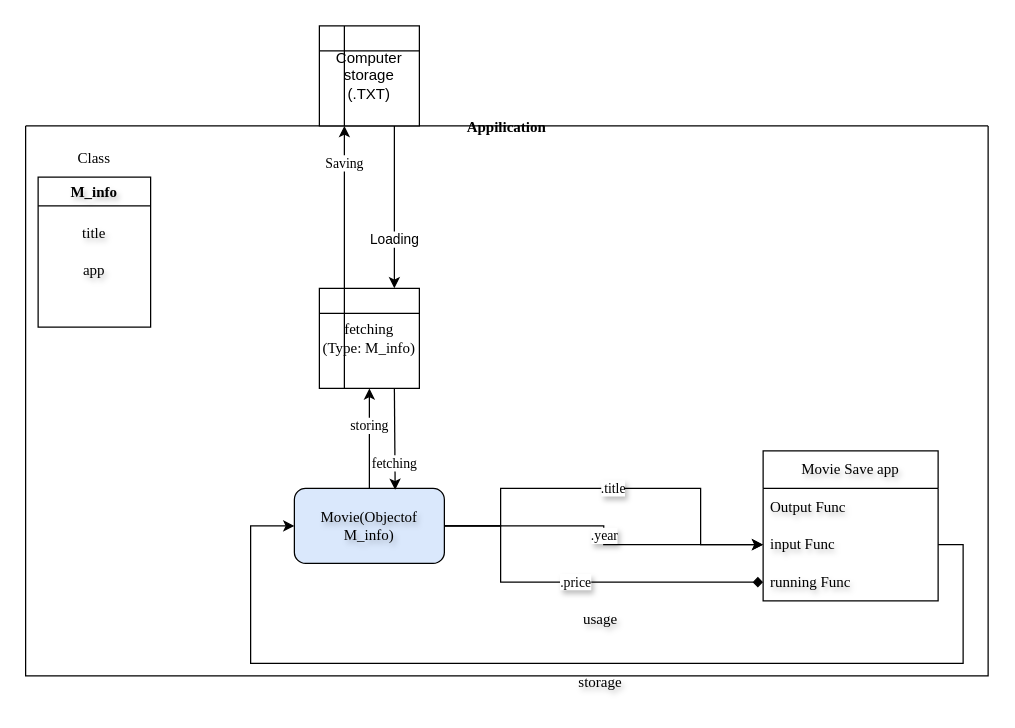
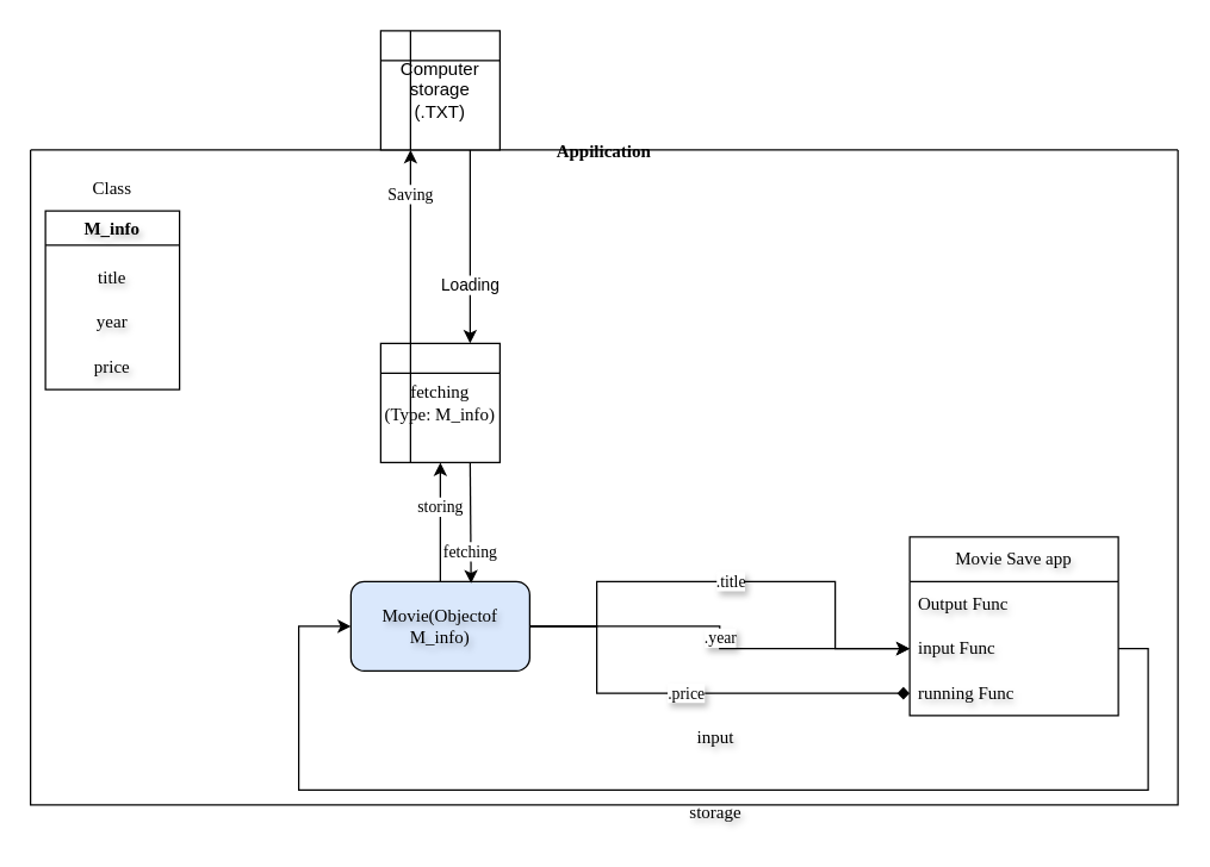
- <mxCell id="20" value="app" style="text;html=1;align=center;verticalAlign=middle;whiteSpace=wrap;rounded=0;fontFamily=Lucida Console;textShadow=1;" parent="16" vertex="1"><mxGeometry y="90" width="90" height="30" as="geometry" /></mxCell>
+ <mxCell id="20" value="year" style="text;html=1;align=center;verticalAlign=middle;whiteSpace=wrap;rounded=0;fontFamily=Lucida Console;textShadow=1;" parent="16" vertex="1"><mxGeometry y="90" width="90" height="30" as="geometry" /></mxCell>
+ <mxCell id="21" value="price" style="text;html=1;align=center;verticalAlign=middle;whiteSpace=wrap;rounded=0;fontFamily=Lucida Console;textShadow=1;" parent="16" vertex="1"><mxGeometry y="120" width="90" height="30" as="geometry" /></mxCell>
- <mxCell id="6" value="usage" style="text;html=1;align=center;verticalAlign=middle;whiteSpace=wrap;rounded=0;fontFamily=Lucida Console;textShadow=1;" parent="1" vertex="1"><mxGeometry x="450" y="480" width="60" height="30" as="geometry" /></mxCell>
+ <mxCell id="6" value="input" style="text;html=1;align=center;verticalAlign=middle;whiteSpace=wrap;rounded=0;fontFamily=Lucida Console;textShadow=1;" parent="1" vertex="1"><mxGeometry x="450" y="480" width="60" height="30" as="geometry" /></mxCell>
